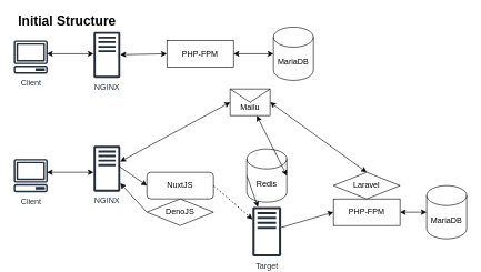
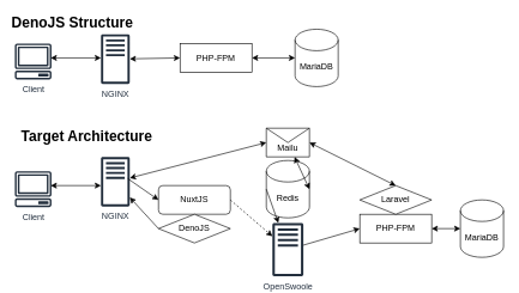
- <mxCell id="29" value="&lt;font style=&quot;font-size: 20px&quot;&gt;&lt;b&gt;Initial Structure&lt;/b&gt;&lt;/font&gt;" style="text;html=1;align=center;verticalAlign=middle;resizable=0;points=[];autosize=1;strokeColor=none;fillColor=none;" vertex="1" parent="1"><mxGeometry x="20" y="20" width="160" height="20" as="geometry" /></mxCell>
+ <mxCell id="29" value="&lt;font style=&quot;font-size: 20px&quot;&gt;&lt;b&gt;DenoJS Structure&lt;/b&gt;&lt;/font&gt;" style="text;html=1;align=center;verticalAlign=middle;resizable=0;points=[];autosize=1;strokeColor=none;fillColor=none;" vertex="1" parent="1"><mxGeometry x="20" y="20" width="160" height="20" as="geometry" /></mxCell>
- <mxCell id="11" value="&lt;br&gt;Mailu" style="shape=message;html=1;whiteSpace=wrap;html=1;outlineConnect=0;" vertex="1" parent="1"><mxGeometry x="345" y="133" width="60" height="40" as="geometry" /></mxCell>
+ <mxCell id="11" value="&lt;br&gt;Mailu" style="shape=message;html=1;whiteSpace=wrap;html=1;outlineConnect=0;" vertex="1" parent="1"><mxGeometry x="370" y="178" width="60" height="40" as="geometry" /></mxCell>
+ <mxCell id="30" value="&lt;font style=&quot;font-size: 20px&quot;&gt;&lt;b&gt;Target Architecture&lt;/b&gt;&lt;/font&gt;" style="text;html=1;align=center;verticalAlign=middle;resizable=0;points=[];autosize=1;strokeColor=none;fillColor=none;" vertex="1" parent="1"><mxGeometry x="20" y="178" width="200" height="20" as="geometry" /></mxCell>
- <mxCell id="12" value="Target" style="sketch=0;outlineConnect=0;fontColor=#232F3E;gradientColor=none;fillColor=#232F3D;strokeColor=none;dashed=0;verticalLabelPosition=bottom;verticalAlign=top;align=center;html=1;fontSize=12;fontStyle=0;aspect=fixed;pointerEvents=1;shape=mxgraph.aws4.traditional_server;" vertex="1" parent="1"><mxGeometry x="378.46" y="310" width="43.08" height="74.68" as="geometry" /></mxCell>
+ <mxCell id="12" value="OpenSwoole" style="sketch=0;outlineConnect=0;fontColor=#232F3E;gradientColor=none;fillColor=#232F3D;strokeColor=none;dashed=0;verticalLabelPosition=bottom;verticalAlign=top;align=center;html=1;fontSize=12;fontStyle=0;aspect=fixed;pointerEvents=1;shape=mxgraph.aws4.traditional_server;" vertex="1" parent="1"><mxGeometry x="378.46" y="310" width="43.08" height="74.68" as="geometry" /></mxCell>
